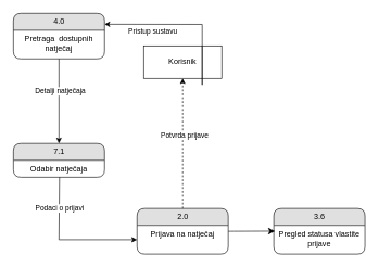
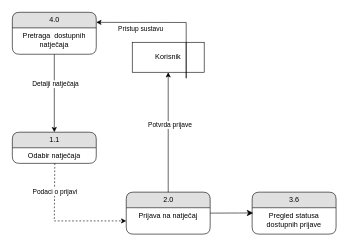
- <mxCell id="3" value="Pretraga&amp;nbsp; dostupnih natječaj" style="text;html=1;strokeColor=none;fillColor=none;spacingLeft=4;spacingRight=4;whiteSpace=wrap;overflow=hidden;rotatable=0;points=[[0,0.5],[1,0.5]];portConstraint=eastwest;align=center;fontFamily=Helvetica;fontStyle=0" parent="2" vertex="1"><mxGeometry y="26" width="140" height="44" as="geometry" /></mxCell>
+ <mxCell id="3" value="Pretraga&amp;nbsp; dostupnih natječaja" style="text;html=1;strokeColor=none;fillColor=none;spacingLeft=4;spacingRight=4;whiteSpace=wrap;overflow=hidden;rotatable=0;points=[[0,0.5],[1,0.5]];portConstraint=eastwest;align=center;fontFamily=Helvetica;fontStyle=0" parent="2" vertex="1"><mxGeometry y="26" width="140" height="44" as="geometry" /></mxCell>
- <mxCell id="15" value="" style="endArrow=classic;html=1;rounded=0;exitX=0.5;exitY=0;exitDx=0;exitDy=0;entryX=0.5;entryY=1;entryDx=0;entryDy=0;fontFamily=Helvetica;fontStyle=0;dashed=1;" parent="1" source="6" target="8" edge="1"><mxGeometry width="50" height="50" relative="1" as="geometry"><mxPoint x="270" y="200" as="sourcePoint" /><mxPoint x="320" y="150" as="targetPoint" /></mxGeometry></mxCell>
+ <mxCell id="15" value="" style="endArrow=classic;html=1;rounded=0;exitX=0.5;exitY=0;exitDx=0;exitDy=0;entryX=0.5;entryY=1;entryDx=0;entryDy=0;fontFamily=Helvetica;fontStyle=0" parent="1" source="6" target="8" edge="1"><mxGeometry width="50" height="50" relative="1" as="geometry"><mxPoint x="270" y="200" as="sourcePoint" /><mxPoint x="320" y="150" as="targetPoint" /></mxGeometry></mxCell>
- <mxCell id="4" value="7.1" style="swimlane;html=1;fontStyle=0;childLayout=stackLayout;horizontal=1;startSize=26;fillColor=#e0e0e0;horizontalStack=0;resizeParent=1;resizeLast=0;collapsible=1;marginBottom=0;swimlaneFillColor=#ffffff;align=center;rounded=1;shadow=0;comic=0;labelBackgroundColor=none;strokeWidth=1;fontFamily=Helvetica;fontSize=12" parent="1" vertex="1"><mxGeometry x="20" y="220" width="140" height="52" as="geometry" /></mxCell>
+ <mxCell id="4" value="1.1" style="swimlane;html=1;fontStyle=0;childLayout=stackLayout;horizontal=1;startSize=26;fillColor=#e0e0e0;horizontalStack=0;resizeParent=1;resizeLast=0;collapsible=1;marginBottom=0;swimlaneFillColor=#ffffff;align=center;rounded=1;shadow=0;comic=0;labelBackgroundColor=none;strokeWidth=1;fontFamily=Helvetica;fontSize=12" parent="1" vertex="1"><mxGeometry x="20" y="220" width="140" height="52" as="geometry" /></mxCell>
- <mxCell id="13" value="" style="endArrow=classic;html=1;rounded=0;exitX=0.506;exitY=0.992;exitDx=0;exitDy=0;exitPerimeter=0;entryX=0;entryY=0.5;entryDx=0;entryDy=0;fontFamily=Helvetica;fontStyle=0" parent="1" source="5" target="7" edge="1"><mxGeometry width="50" height="50" relative="1" as="geometry"><mxPoint x="270" y="200" as="sourcePoint" /><mxPoint x="320" y="150" as="targetPoint" /><Array as="points"><mxPoint x="90" y="368" /></Array></mxGeometry></mxCell>
+ <mxCell id="13" value="" style="endArrow=classic;html=1;rounded=0;exitX=0.506;exitY=0.992;exitDx=0;exitDy=0;exitPerimeter=0;entryX=0;entryY=0.5;entryDx=0;entryDy=0;fontFamily=Helvetica;fontStyle=0;dashed=1;" parent="1" source="5" target="7" edge="1"><mxGeometry width="50" height="50" relative="1" as="geometry"><mxPoint x="270" y="200" as="sourcePoint" /><mxPoint x="320" y="150" as="targetPoint" /><Array as="points"><mxPoint x="90" y="368" /></Array></mxGeometry></mxCell>
- <mxCell id="18" value="Pregled statusa vlastite prijave" style="text;html=1;strokeColor=none;fillColor=none;spacingLeft=4;spacingRight=4;whiteSpace=wrap;overflow=hidden;rotatable=0;points=[[0,0.5],[1,0.5]];portConstraint=eastwest;align=center;fontFamily=Helvetica;fontStyle=0" vertex="1" parent="17"><mxGeometry y="26" width="140" height="44" as="geometry" /></mxCell>
+ <mxCell id="18" value="Pregled statusa dostupnih prijave" style="text;html=1;strokeColor=none;fillColor=none;spacingLeft=4;spacingRight=4;whiteSpace=wrap;overflow=hidden;rotatable=0;points=[[0,0.5],[1,0.5]];portConstraint=eastwest;align=center;fontFamily=Helvetica;fontStyle=0" vertex="1" parent="17"><mxGeometry y="26" width="140" height="44" as="geometry" /></mxCell>
